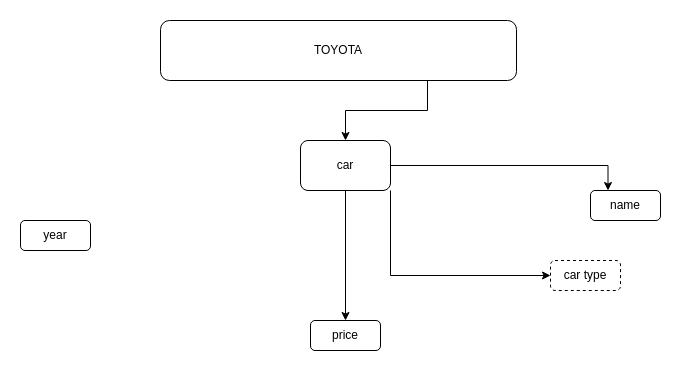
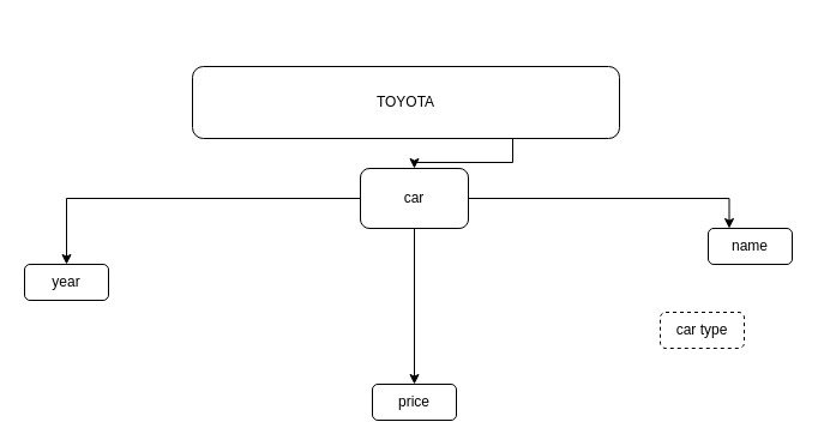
- <mxCell id="3" value="TOYOTA" style="rounded=1;whiteSpace=wrap;html=1;" vertex="1" parent="1"><mxGeometry x="160" y="20" width="356" height="60" as="geometry" /></mxCell>
+ <mxCell id="3" value="TOYOTA" style="rounded=1;whiteSpace=wrap;html=1;" vertex="1" parent="1"><mxGeometry x="160" y="55" width="356" height="60" as="geometry" /></mxCell>
+ <mxCell id="7" style="edgeStyle=orthogonalEdgeStyle;rounded=0;orthogonalLoop=1;jettySize=auto;html=1;exitX=0;exitY=0.5;exitDx=0;exitDy=0;entryX=0.5;entryY=0;entryDx=0;entryDy=0;" edge="1" parent="1" source="8" target="11"><mxGeometry relative="1" as="geometry" /></mxCell>
- <mxCell id="5" style="edgeStyle=orthogonalEdgeStyle;rounded=0;orthogonalLoop=1;jettySize=auto;html=1;exitX=1;exitY=1;exitDx=0;exitDy=0;entryX=0;entryY=0.5;entryDx=0;entryDy=0;" edge="1" parent="1" source="8" target="12"><mxGeometry relative="1" as="geometry" /></mxCell>
